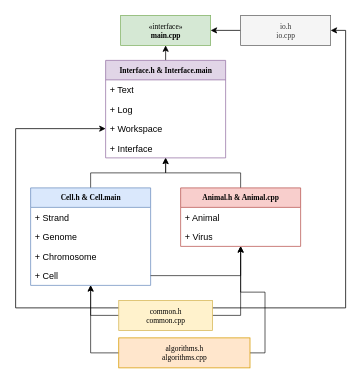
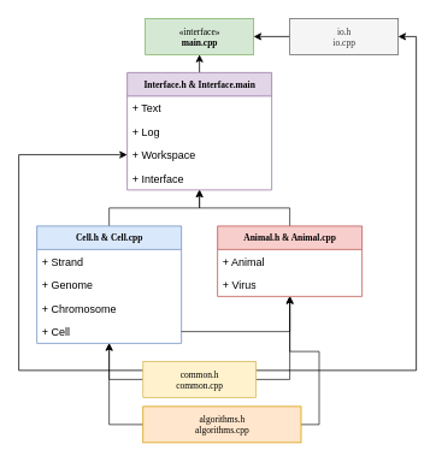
- <mxCell id="5" value="Cell.h &amp;amp; Cell.main" style="swimlane;html=1;fontStyle=1;childLayout=stackLayout;horizontal=1;startSize=26;fillColor=#dae8fc;horizontalStack=0;resizeParent=1;resizeLast=0;collapsible=1;marginBottom=0;swimlaneFillColor=#ffffff;rounded=0;shadow=0;comic=0;labelBackgroundColor=none;strokeWidth=1;fontFamily=Verdana;fontSize=10;align=center;strokeColor=#6c8ebf;" parent="1" vertex="1"><mxGeometry x="40" y="250" width="160" height="130" as="geometry" /></mxCell>
+ <mxCell id="5" value="Cell.h &amp;amp; Cell.cpp" style="swimlane;html=1;fontStyle=1;childLayout=stackLayout;horizontal=1;startSize=26;fillColor=#dae8fc;horizontalStack=0;resizeParent=1;resizeLast=0;collapsible=1;marginBottom=0;swimlaneFillColor=#ffffff;rounded=0;shadow=0;comic=0;labelBackgroundColor=none;strokeWidth=1;fontFamily=Verdana;fontSize=10;align=center;strokeColor=#6c8ebf;" parent="1" vertex="1"><mxGeometry x="40" y="250" width="160" height="130" as="geometry" /></mxCell>
